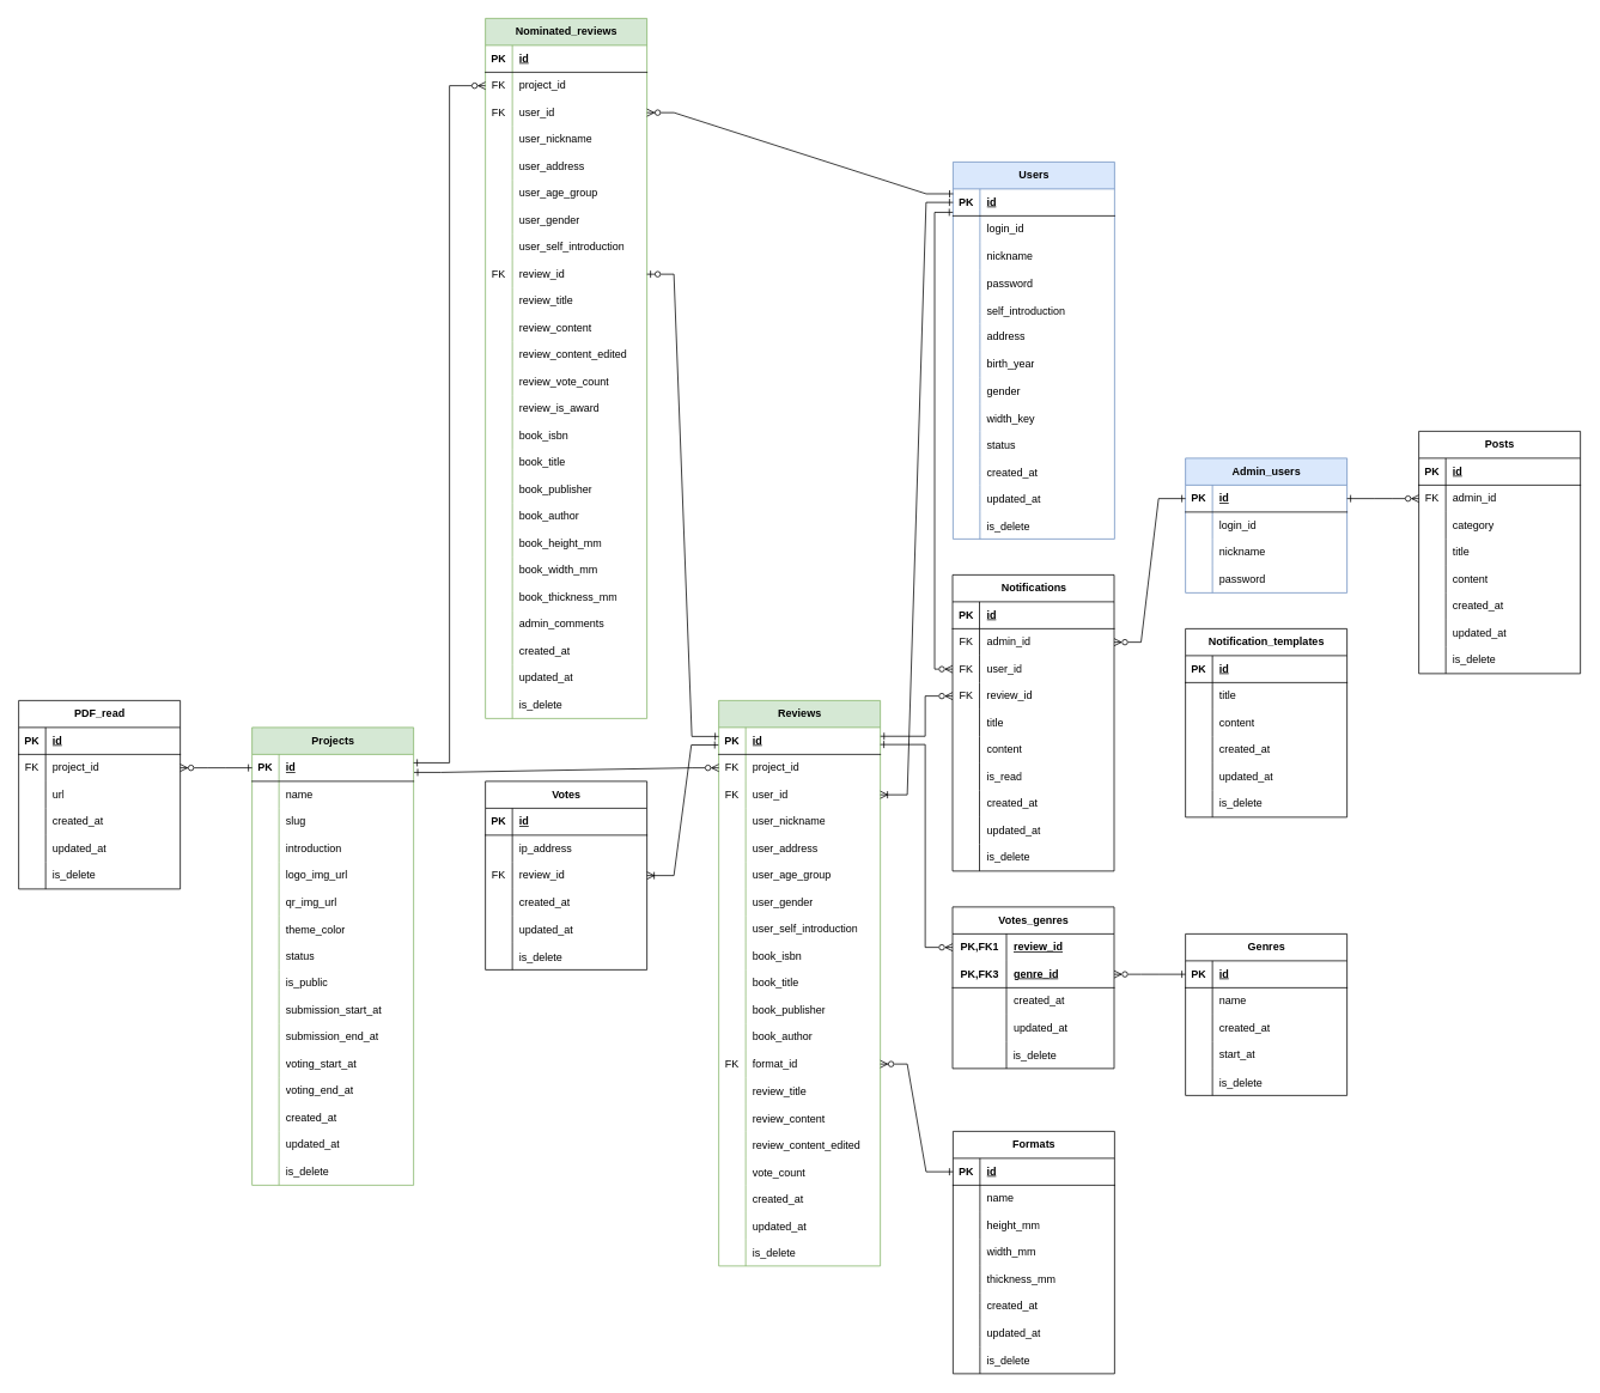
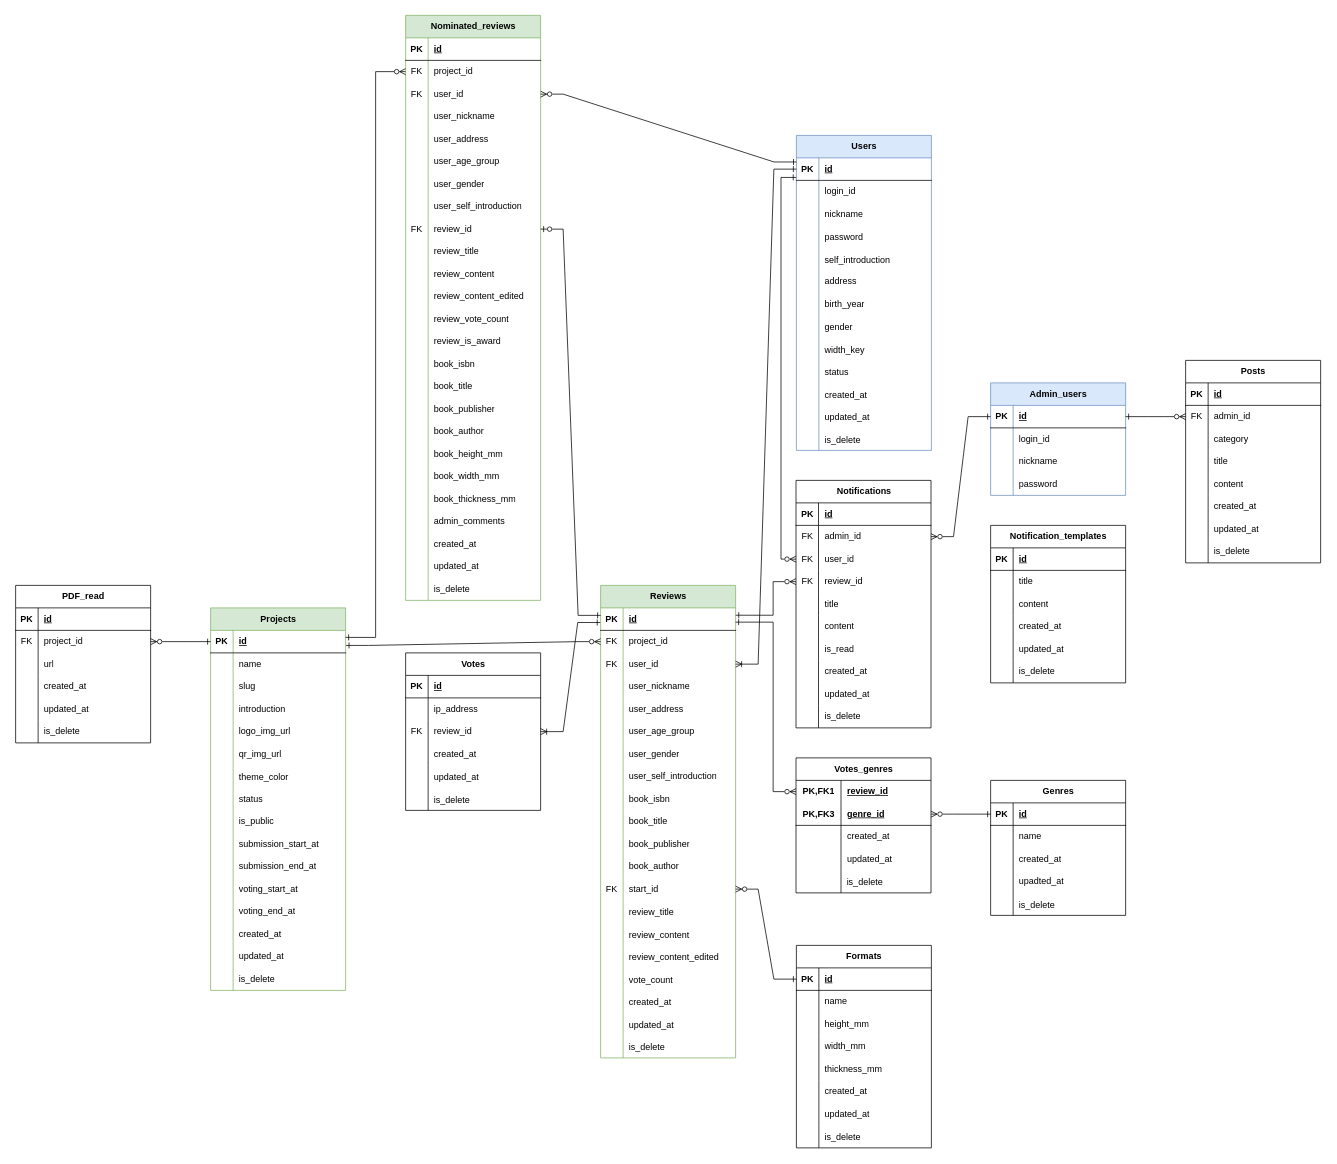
- <mxCell id="79" value="start_at" style="shape=partialRectangle;connectable=0;fillColor=none;top=0;left=0;bottom=0;right=0;align=left;spacingLeft=6;overflow=hidden;whiteSpace=wrap;html=1;" parent="77" vertex="1"><mxGeometry x="30" width="150" height="30" as="geometry"><mxRectangle width="150" height="30" as="alternateBounds" /></mxGeometry></mxCell>
+ <mxCell id="79" value="upadted_at" style="shape=partialRectangle;connectable=0;fillColor=none;top=0;left=0;bottom=0;right=0;align=left;spacingLeft=6;overflow=hidden;whiteSpace=wrap;html=1;" parent="77" vertex="1"><mxGeometry x="30" width="150" height="30" as="geometry"><mxRectangle width="150" height="30" as="alternateBounds" /></mxGeometry></mxCell>
- <mxCell id="122" value="format_id" style="shape=partialRectangle;connectable=0;fillColor=none;top=0;left=0;bottom=0;right=0;align=left;spacingLeft=6;overflow=hidden;whiteSpace=wrap;html=1;" parent="120" vertex="1"><mxGeometry x="30" width="150" height="30" as="geometry"><mxRectangle width="150" height="30" as="alternateBounds" /></mxGeometry></mxCell>
+ <mxCell id="122" value="start_id" style="shape=partialRectangle;connectable=0;fillColor=none;top=0;left=0;bottom=0;right=0;align=left;spacingLeft=6;overflow=hidden;whiteSpace=wrap;html=1;" parent="120" vertex="1"><mxGeometry x="30" width="150" height="30" as="geometry"><mxRectangle width="150" height="30" as="alternateBounds" /></mxGeometry></mxCell>
